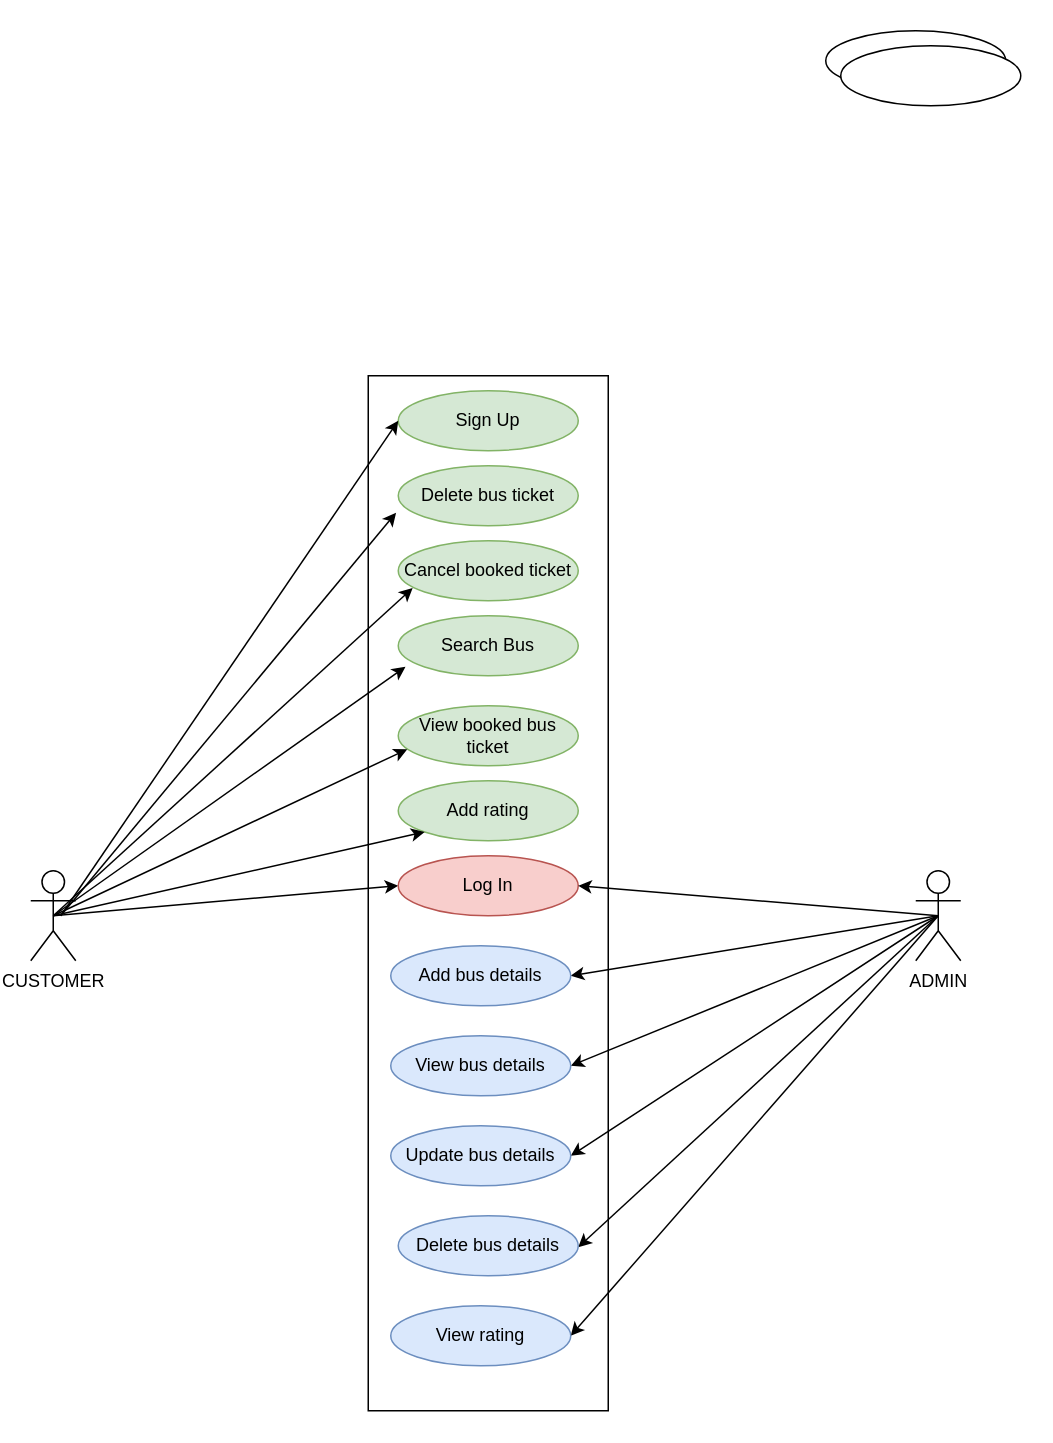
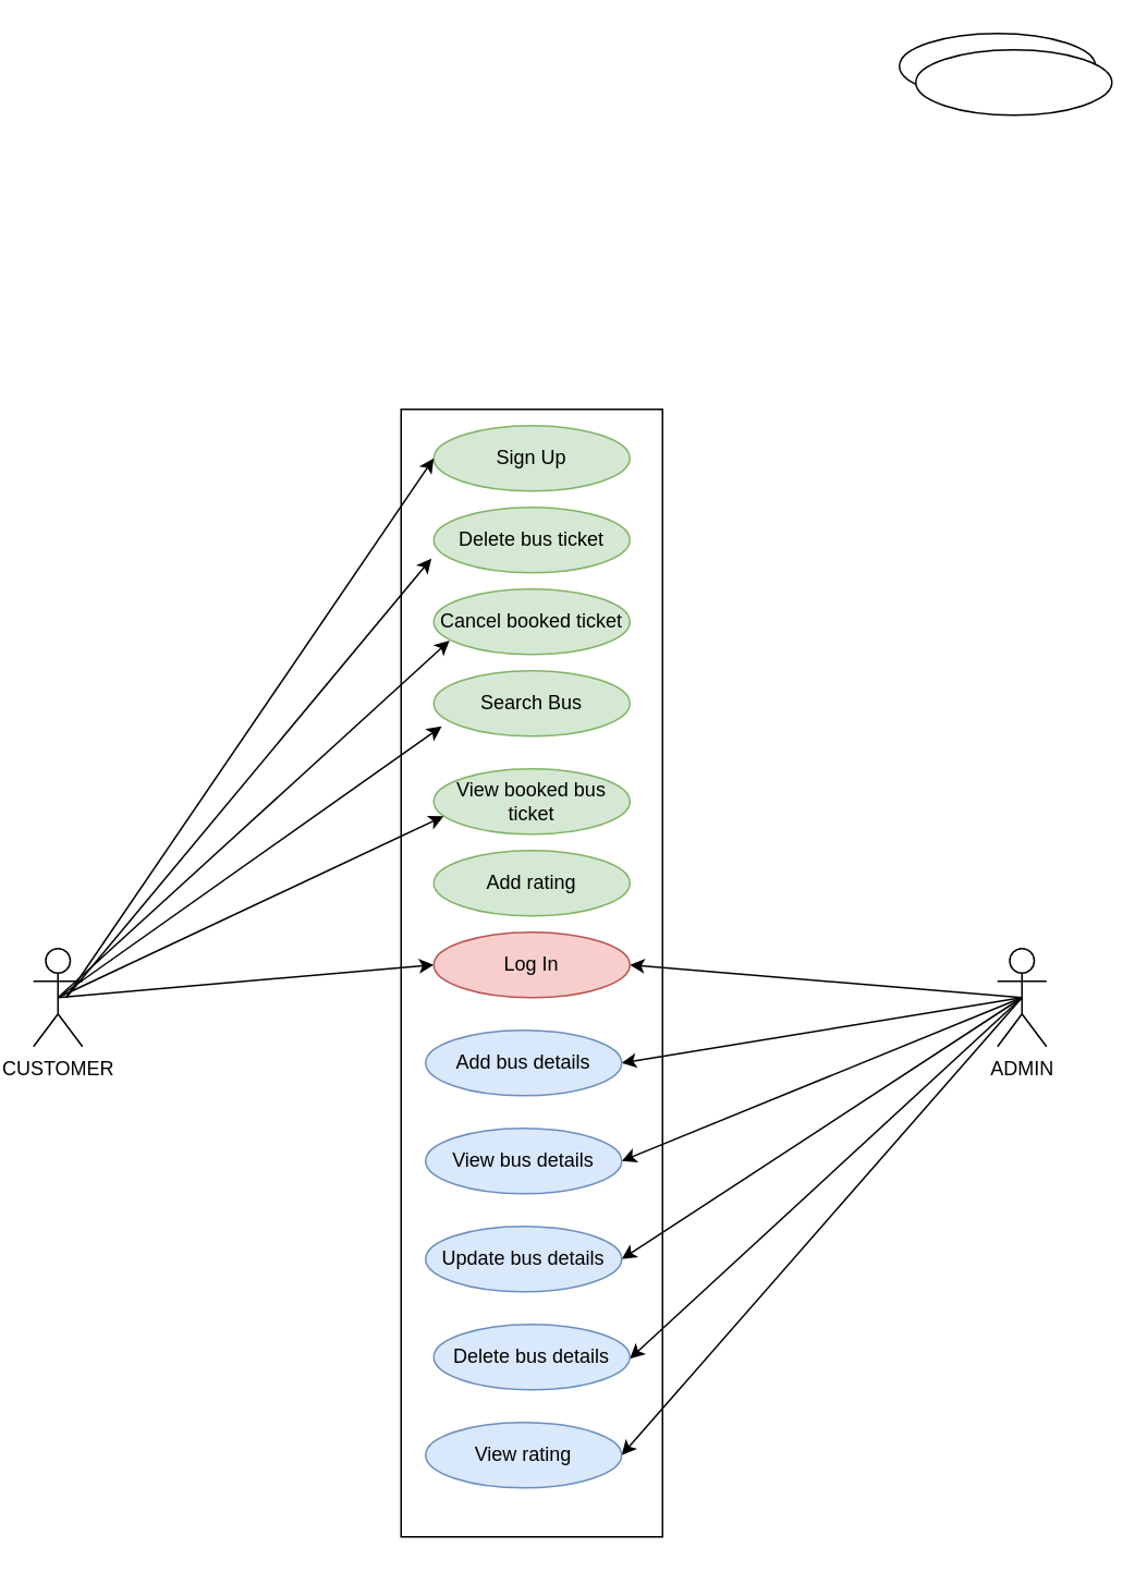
- <mxCell id="30" value="" style="endArrow=classic;html=1;rounded=0;exitX=0.5;exitY=0.5;exitDx=0;exitDy=0;exitPerimeter=0;entryX=0;entryY=1;entryDx=0;entryDy=0;" edge="1" parent="1" source="2" target="20"><mxGeometry width="50" height="50" relative="1" as="geometry"><mxPoint x="390" y="480" as="sourcePoint" /><mxPoint x="440" y="430" as="targetPoint" /></mxGeometry></mxCell>
